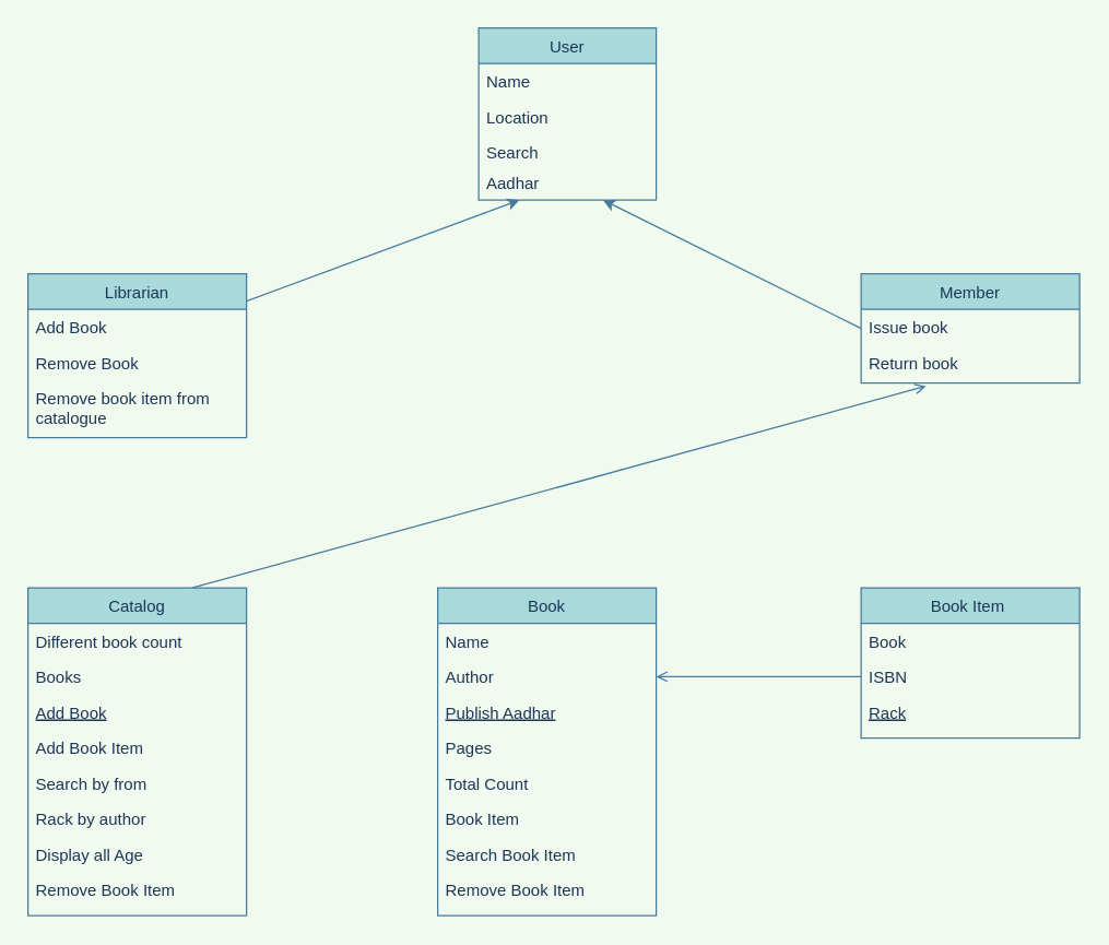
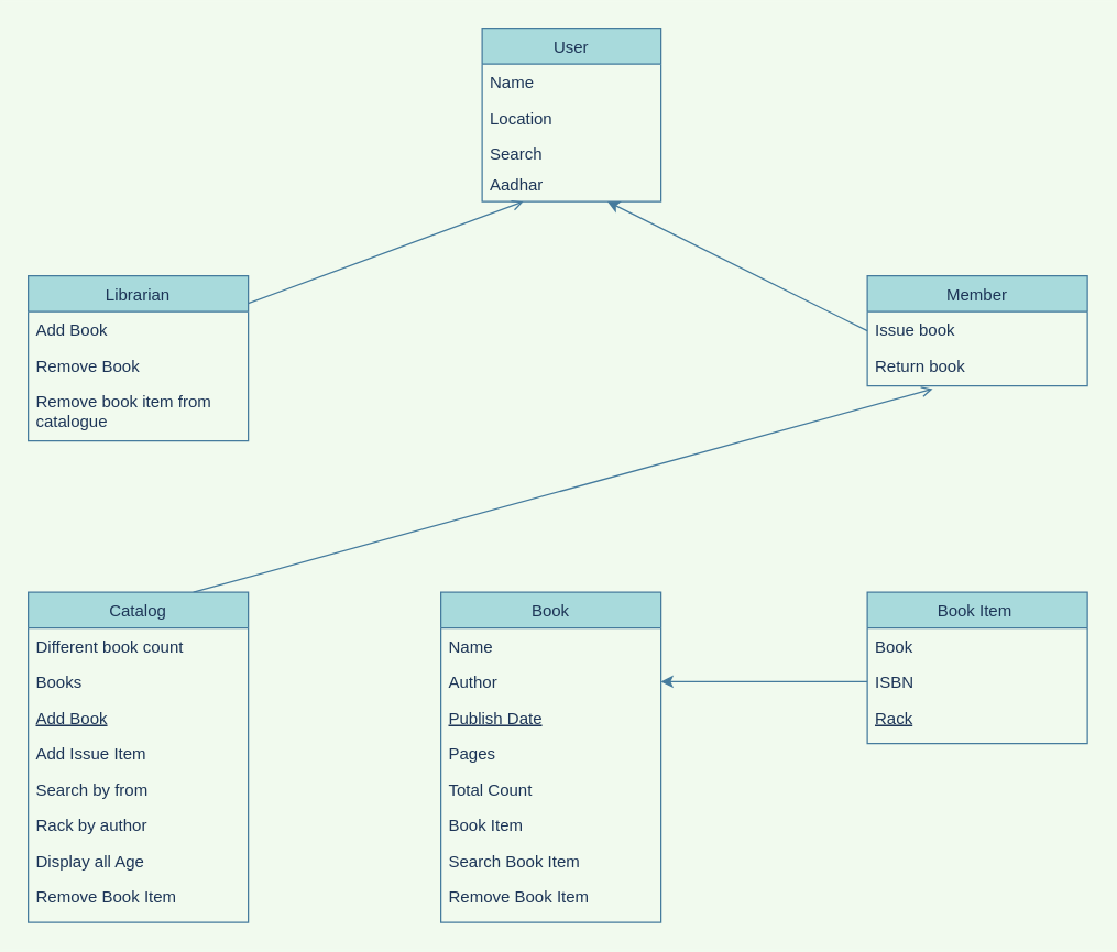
- <mxCell id="2" value="" style="endArrow=classic;html=1;strokeColor=#457B9D;fillColor=#A8DADC;fontColor=#1D3557;exitX=1;exitY=0.167;exitDx=0;exitDy=0;exitPerimeter=0;" parent="1" source="6" target="39" edge="1"><mxGeometry width="50" height="50" relative="1" as="geometry"><mxPoint x="180" y="295" as="sourcePoint" /><mxPoint x="400" y="130" as="targetPoint" /><Array as="points" /></mxGeometry></mxCell>
+ <mxCell id="2" value="" style="endArrow=open;html=1;strokeColor=#457B9D;fillColor=#A8DADC;fontColor=#1D3557;exitX=1;exitY=0.167;exitDx=0;exitDy=0;exitPerimeter=0;" parent="1" source="6" target="39" edge="1"><mxGeometry width="50" height="50" relative="1" as="geometry"><mxPoint x="180" y="295" as="sourcePoint" /><mxPoint x="400" y="130" as="targetPoint" /><Array as="points" /></mxGeometry></mxCell>
- <mxCell id="5" value="" style="endArrow=open;html=1;strokeColor=#457B9D;fillColor=#A8DADC;fontColor=#1D3557;entryX=1;entryY=0.5;entryDx=0;entryDy=0;exitX=0;exitY=0.5;exitDx=0;exitDy=0;" parent="1" source="15" target="19" edge="1"><mxGeometry width="50" height="50" relative="1" as="geometry"><mxPoint x="570" y="610" as="sourcePoint" /><mxPoint x="620" y="560" as="targetPoint" /></mxGeometry></mxCell>
+ <mxCell id="5" value="" style="endArrow=classic;html=1;strokeColor=#457B9D;fillColor=#A8DADC;fontColor=#1D3557;entryX=1;entryY=0.5;entryDx=0;entryDy=0;exitX=0;exitY=0.5;exitDx=0;exitDy=0;" parent="1" source="15" target="19" edge="1"><mxGeometry width="50" height="50" relative="1" as="geometry"><mxPoint x="570" y="610" as="sourcePoint" /><mxPoint x="620" y="560" as="targetPoint" /></mxGeometry></mxCell>
- <mxCell id="20" value="Publish Aadhar" style="text;align=left;verticalAlign=top;spacingLeft=4;spacingRight=4;overflow=hidden;rotatable=0;points=[[0,0.5],[1,0.5]];portConstraint=eastwest;fontStyle=4;fontColor=#1D3557;" parent="17" vertex="1"><mxGeometry y="78" width="160" height="26" as="geometry" /></mxCell>
+ <mxCell id="20" value="Publish Date" style="text;align=left;verticalAlign=top;spacingLeft=4;spacingRight=4;overflow=hidden;rotatable=0;points=[[0,0.5],[1,0.5]];portConstraint=eastwest;fontStyle=4;fontColor=#1D3557;" parent="17" vertex="1"><mxGeometry y="78" width="160" height="26" as="geometry" /></mxCell>
- <mxCell id="30" value="Add Book Item " style="text;align=left;verticalAlign=top;spacingLeft=4;spacingRight=4;overflow=hidden;rotatable=0;points=[[0,0.5],[1,0.5]];portConstraint=eastwest;fontColor=#1D3557;" parent="26" vertex="1"><mxGeometry y="104" width="160" height="26" as="geometry" /></mxCell>
+ <mxCell id="30" value="Add Issue Item " style="text;align=left;verticalAlign=top;spacingLeft=4;spacingRight=4;overflow=hidden;rotatable=0;points=[[0,0.5],[1,0.5]];portConstraint=eastwest;fontColor=#1D3557;" parent="26" vertex="1"><mxGeometry y="104" width="160" height="26" as="geometry" /></mxCell>
